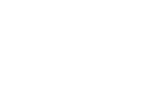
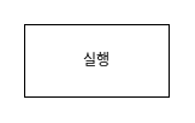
+ <mxCell id="2" value="실행" style="rounded=0;whiteSpace=wrap;html=1;" vertex="1" parent="1"><mxGeometry x="20" y="20" width="120" height="60" as="geometry" /></mxCell>
